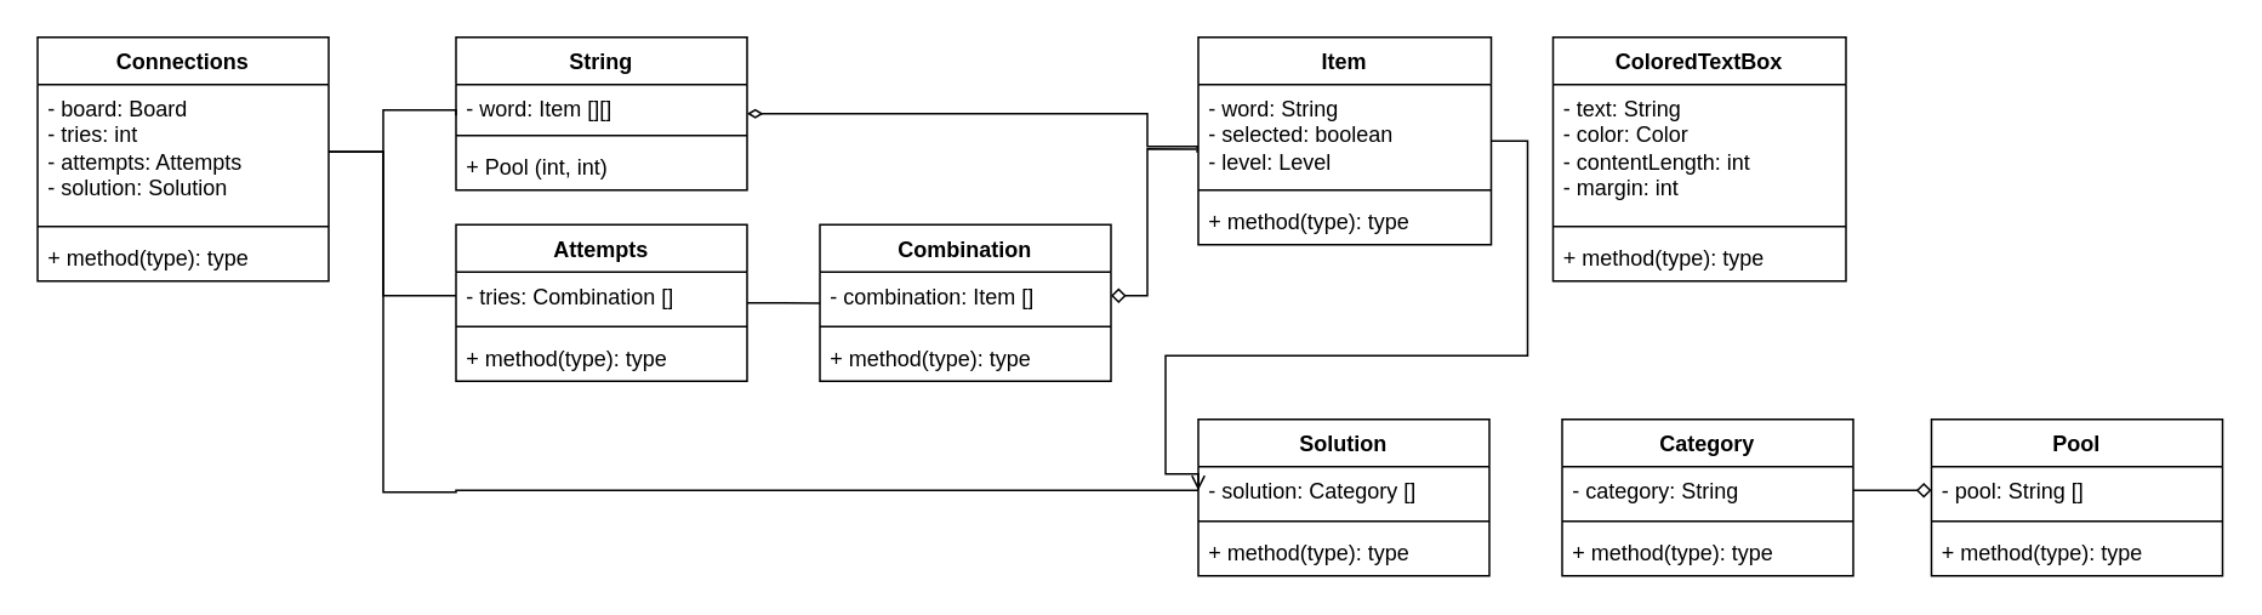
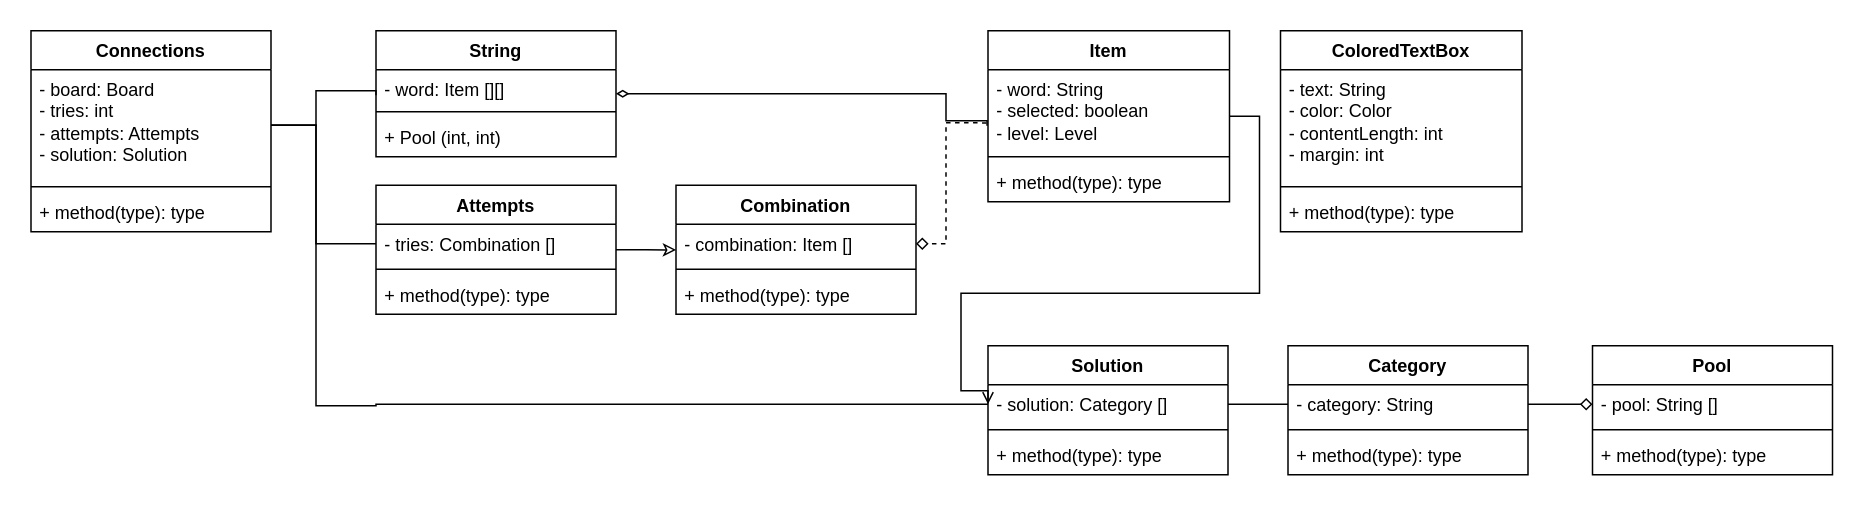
- <mxCell id="36" style="edgeStyle=orthogonalEdgeStyle;rounded=0;orthogonalLoop=1;jettySize=auto;html=1;exitX=-0.006;exitY=0.656;exitDx=0;exitDy=0;entryX=1;entryY=0.5;entryDx=0;entryDy=0;endArrow=diamond;endFill=0;startArrow=none;startFill=0;exitPerimeter=0;" edge="1" parent="1" source="22" target="33"><mxGeometry relative="1" as="geometry"><Array as="points"><mxPoint x="630" y="81" /><mxPoint x="630" y="162" /></Array></mxGeometry></mxCell>
+ <mxCell id="36" style="edgeStyle=orthogonalEdgeStyle;rounded=0;orthogonalLoop=1;jettySize=auto;html=1;exitX=-0.006;exitY=0.656;exitDx=0;exitDy=0;entryX=1;entryY=0.5;entryDx=0;entryDy=0;endArrow=diamond;endFill=0;startArrow=none;startFill=0;exitPerimeter=0;dashed=1;" edge="1" parent="1" source="22" target="33"><mxGeometry relative="1" as="geometry"><Array as="points"><mxPoint x="630" y="81" /><mxPoint x="630" y="162" /></Array></mxGeometry></mxCell>
- <mxCell id="11" style="edgeStyle=orthogonalEdgeStyle;rounded=0;orthogonalLoop=1;jettySize=auto;html=1;exitX=1;exitY=0.5;exitDx=0;exitDy=0;entryX=0.001;entryY=0.659;entryDx=0;entryDy=0;endArrow=none;endFill=0;entryPerimeter=0;" edge="1" parent="1" source="12" target="33"><mxGeometry relative="1" as="geometry" /></mxCell>
+ <mxCell id="11" style="edgeStyle=orthogonalEdgeStyle;rounded=0;orthogonalLoop=1;jettySize=auto;html=1;exitX=1;exitY=0.5;exitDx=0;exitDy=0;entryX=0.001;entryY=0.659;entryDx=0;entryDy=0;endArrow=classic;endFill=0;entryPerimeter=0;" edge="1" parent="1" source="12" target="33"><mxGeometry relative="1" as="geometry" /></mxCell>
+ <mxCell id="46" style="edgeStyle=orthogonalEdgeStyle;rounded=0;orthogonalLoop=1;jettySize=auto;html=1;exitX=1;exitY=0.5;exitDx=0;exitDy=0;entryX=0;entryY=0.5;entryDx=0;entryDy=0;endArrow=none;endFill=0;" edge="1" parent="1" source="17" target="38"><mxGeometry relative="1" as="geometry" /></mxCell>
